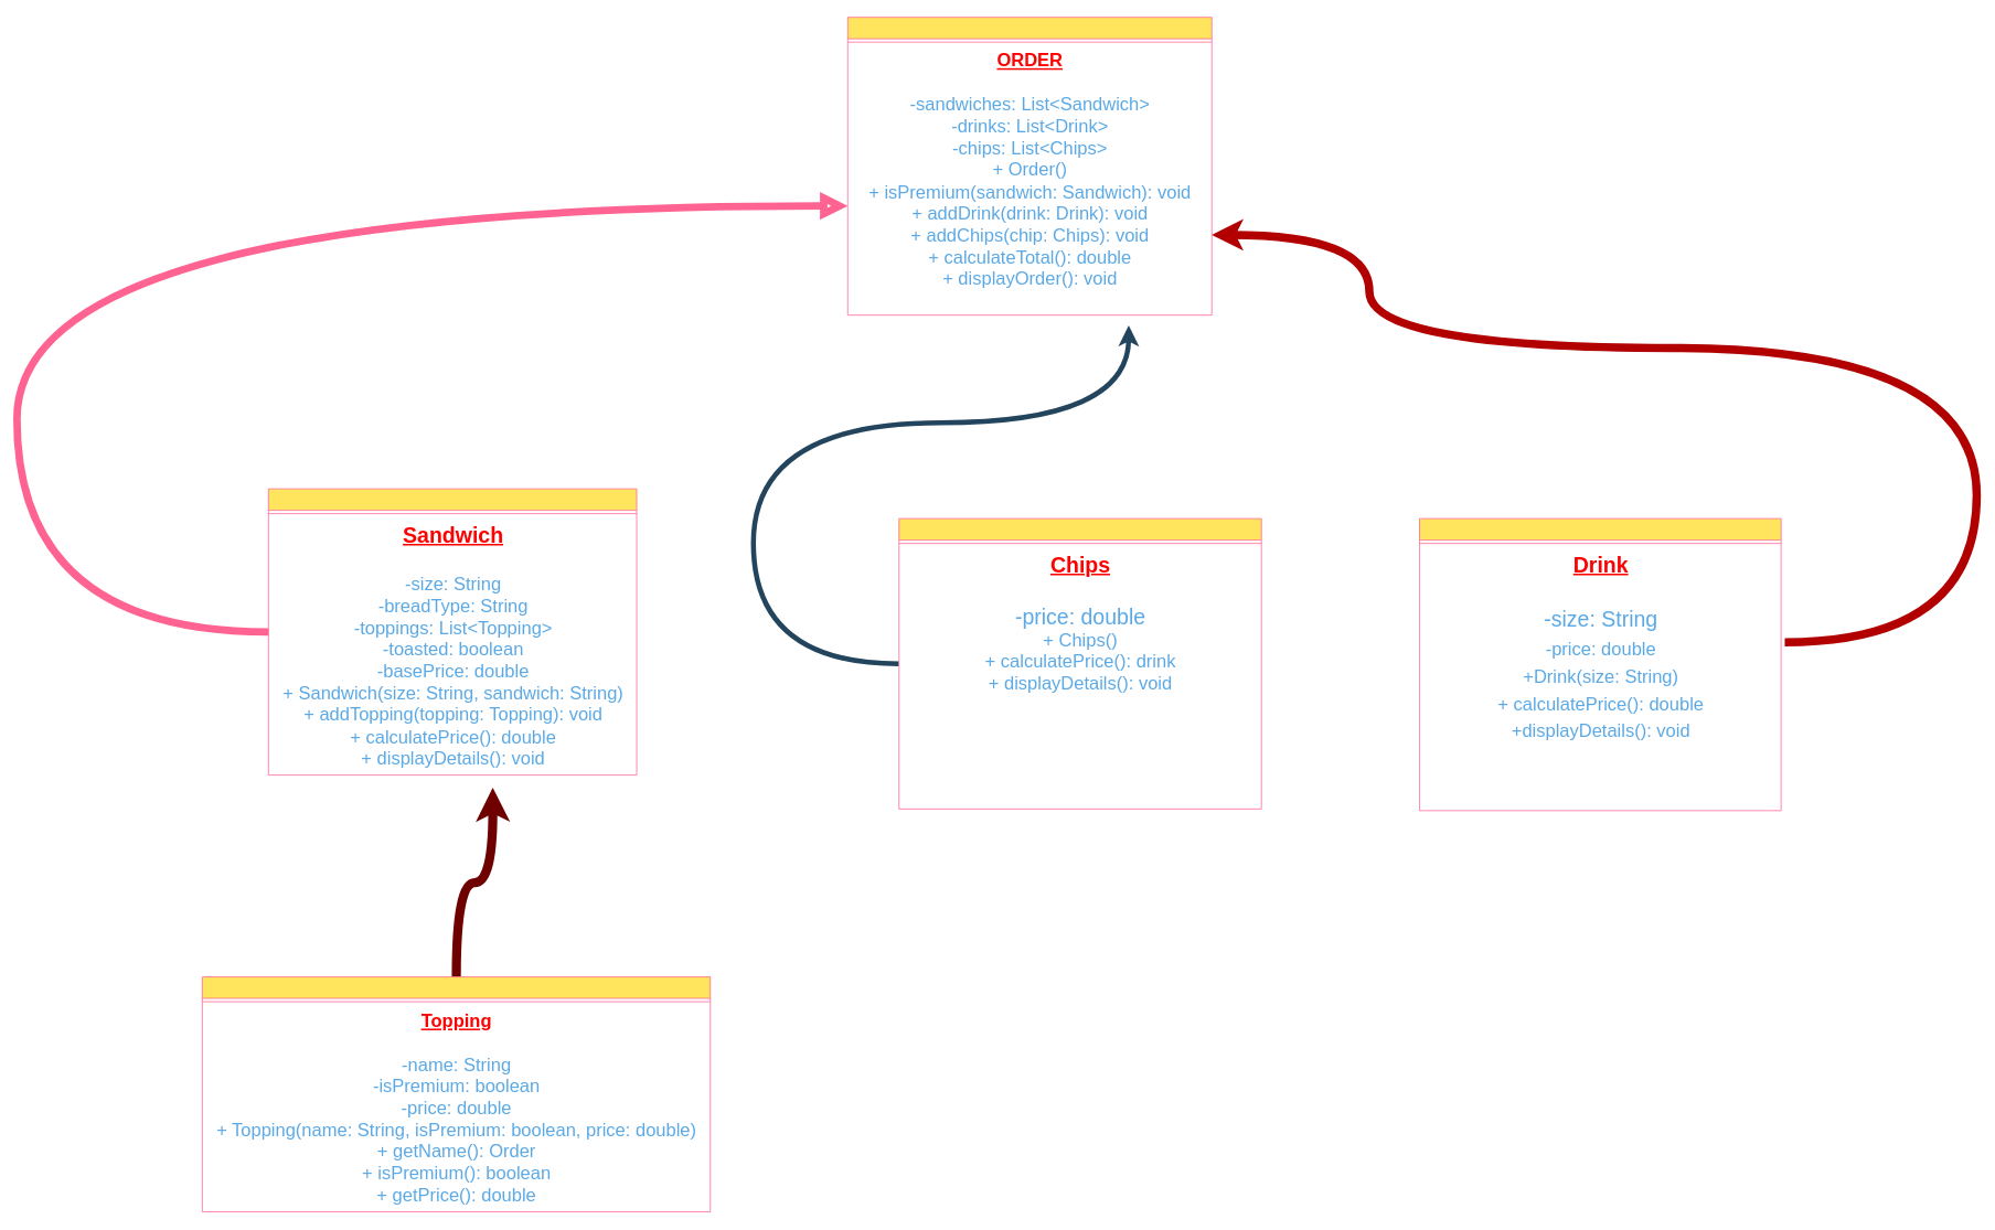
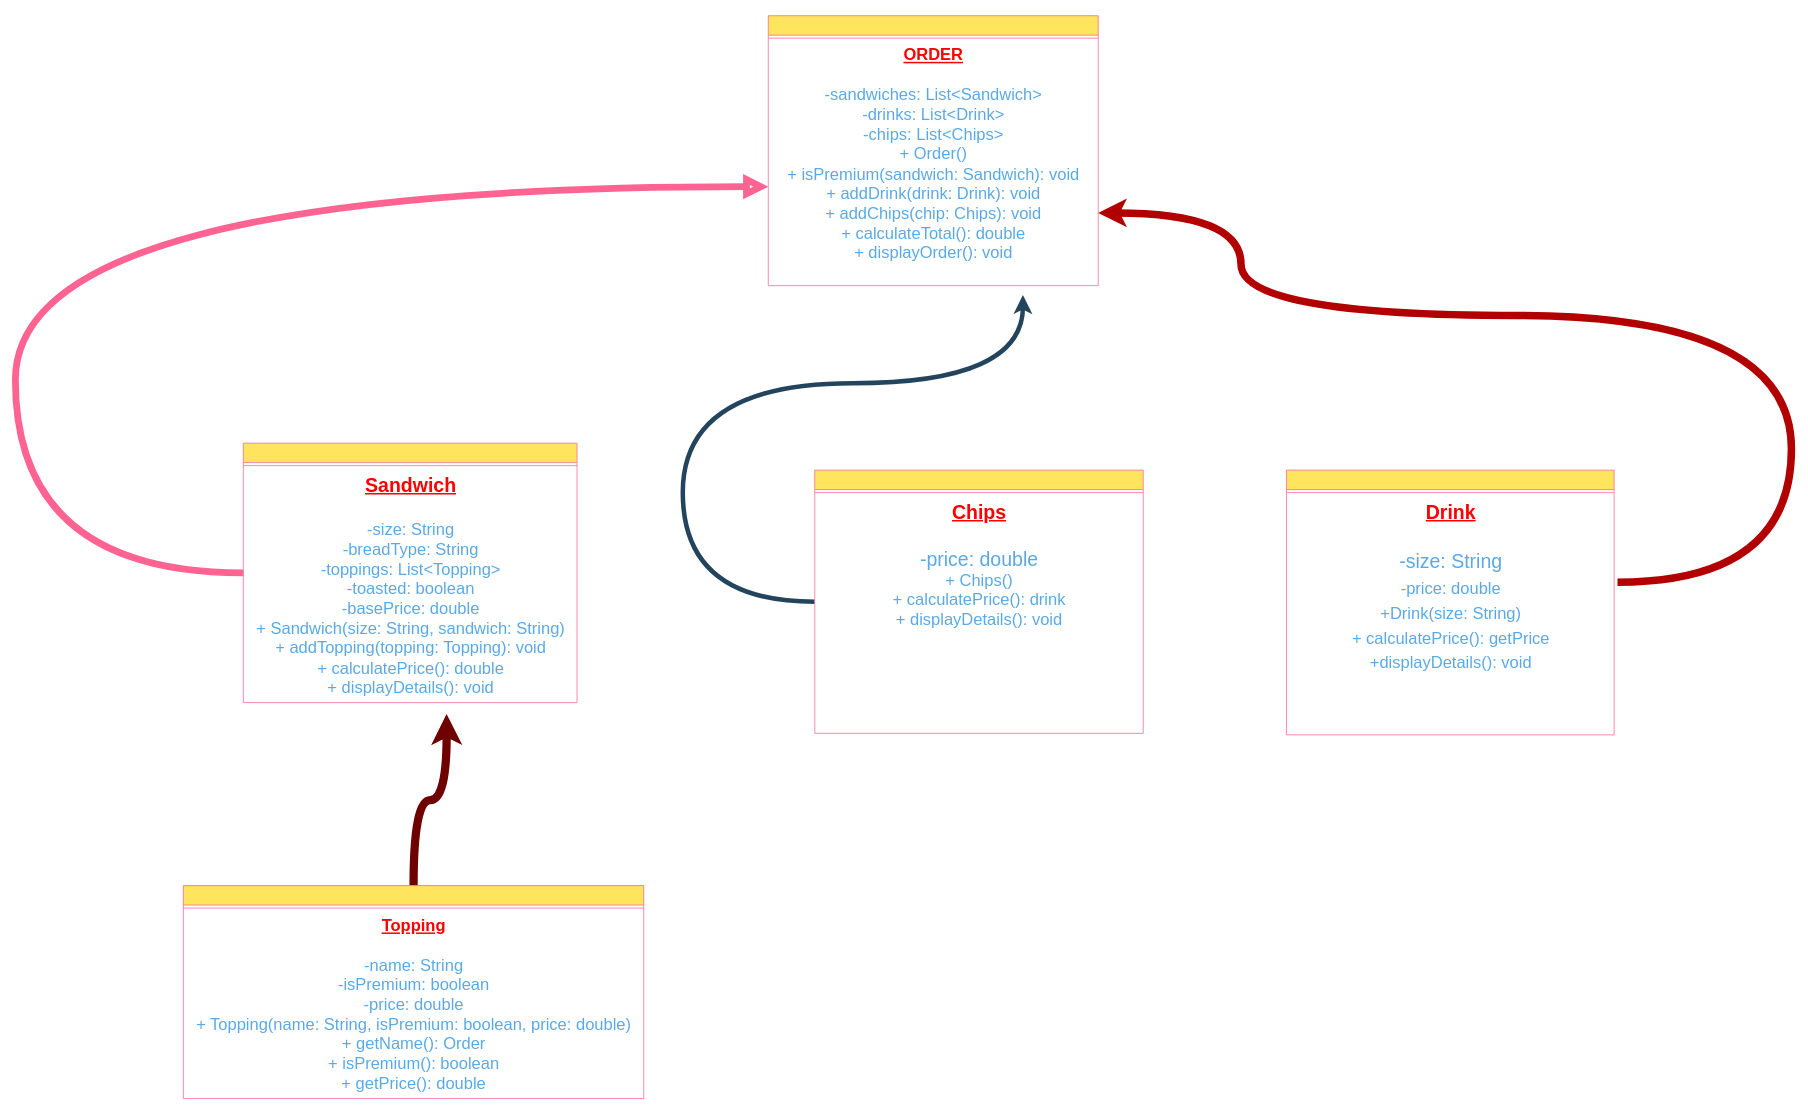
- <mxCell id="15" value="&lt;font color=&quot;#ff0000&quot; style=&quot;font-size: 26px;&quot;&gt;&lt;b style=&quot;&quot;&gt;&lt;u style=&quot;&quot;&gt;Drink&lt;br&gt;&lt;br&gt;&lt;/u&gt;&lt;/b&gt;&lt;/font&gt;&lt;div style=&quot;line-height: 150%; font-size: 26px;&quot;&gt;&lt;font style=&quot;font-size: 26px;&quot;&gt;-size: String&lt;/font&gt;&lt;/div&gt;&lt;div style=&quot;line-height: 150%; font-size: 22px;&quot;&gt;&lt;font style=&quot;font-size: 22px;&quot;&gt;-price: double&lt;/font&gt;&lt;/div&gt;&lt;div style=&quot;line-height: 150%; font-size: 22px;&quot;&gt;&lt;font style=&quot;font-size: 22px;&quot;&gt;+Drink(size: String)&lt;/font&gt;&lt;/div&gt;&lt;div style=&quot;line-height: 150%; font-size: 22px;&quot;&gt;&lt;font style=&quot;font-size: 22px;&quot;&gt;+ calculatePrice(): double&lt;/font&gt;&lt;/div&gt;&lt;div style=&quot;line-height: 150%; font-size: 22px;&quot;&gt;&lt;font style=&quot;font-size: 22px;&quot;&gt;+displayDetails(): void&lt;/font&gt;&lt;/div&gt;" style="text;html=1;align=center;verticalAlign=middle;resizable=0;points=[];autosize=1;strokeColor=none;fillColor=none;fontSize=16;labelBackgroundColor=none;fontColor=#5AA9E6;" vertex="1" parent="13"><mxGeometry y="34" width="437" height="245" as="geometry" /></mxCell>
+ <mxCell id="15" value="&lt;font color=&quot;#ff0000&quot; style=&quot;font-size: 26px;&quot;&gt;&lt;b style=&quot;&quot;&gt;&lt;u style=&quot;&quot;&gt;Drink&lt;br&gt;&lt;br&gt;&lt;/u&gt;&lt;/b&gt;&lt;/font&gt;&lt;div style=&quot;line-height: 150%; font-size: 26px;&quot;&gt;&lt;font style=&quot;font-size: 26px;&quot;&gt;-size: String&lt;/font&gt;&lt;/div&gt;&lt;div style=&quot;line-height: 150%; font-size: 22px;&quot;&gt;&lt;font style=&quot;font-size: 22px;&quot;&gt;-price: double&lt;/font&gt;&lt;/div&gt;&lt;div style=&quot;line-height: 150%; font-size: 22px;&quot;&gt;&lt;font style=&quot;font-size: 22px;&quot;&gt;+Drink(size: String)&lt;/font&gt;&lt;/div&gt;&lt;div style=&quot;line-height: 150%; font-size: 22px;&quot;&gt;&lt;font style=&quot;font-size: 22px;&quot;&gt;+ calculatePrice(): getPrice&lt;/font&gt;&lt;/div&gt;&lt;div style=&quot;line-height: 150%; font-size: 22px;&quot;&gt;&lt;font style=&quot;font-size: 22px;&quot;&gt;+displayDetails(): void&lt;/font&gt;&lt;/div&gt;" style="text;html=1;align=center;verticalAlign=middle;resizable=0;points=[];autosize=1;strokeColor=none;fillColor=none;fontSize=16;labelBackgroundColor=none;fontColor=#5AA9E6;" vertex="1" parent="13"><mxGeometry y="34" width="437" height="245" as="geometry" /></mxCell>
